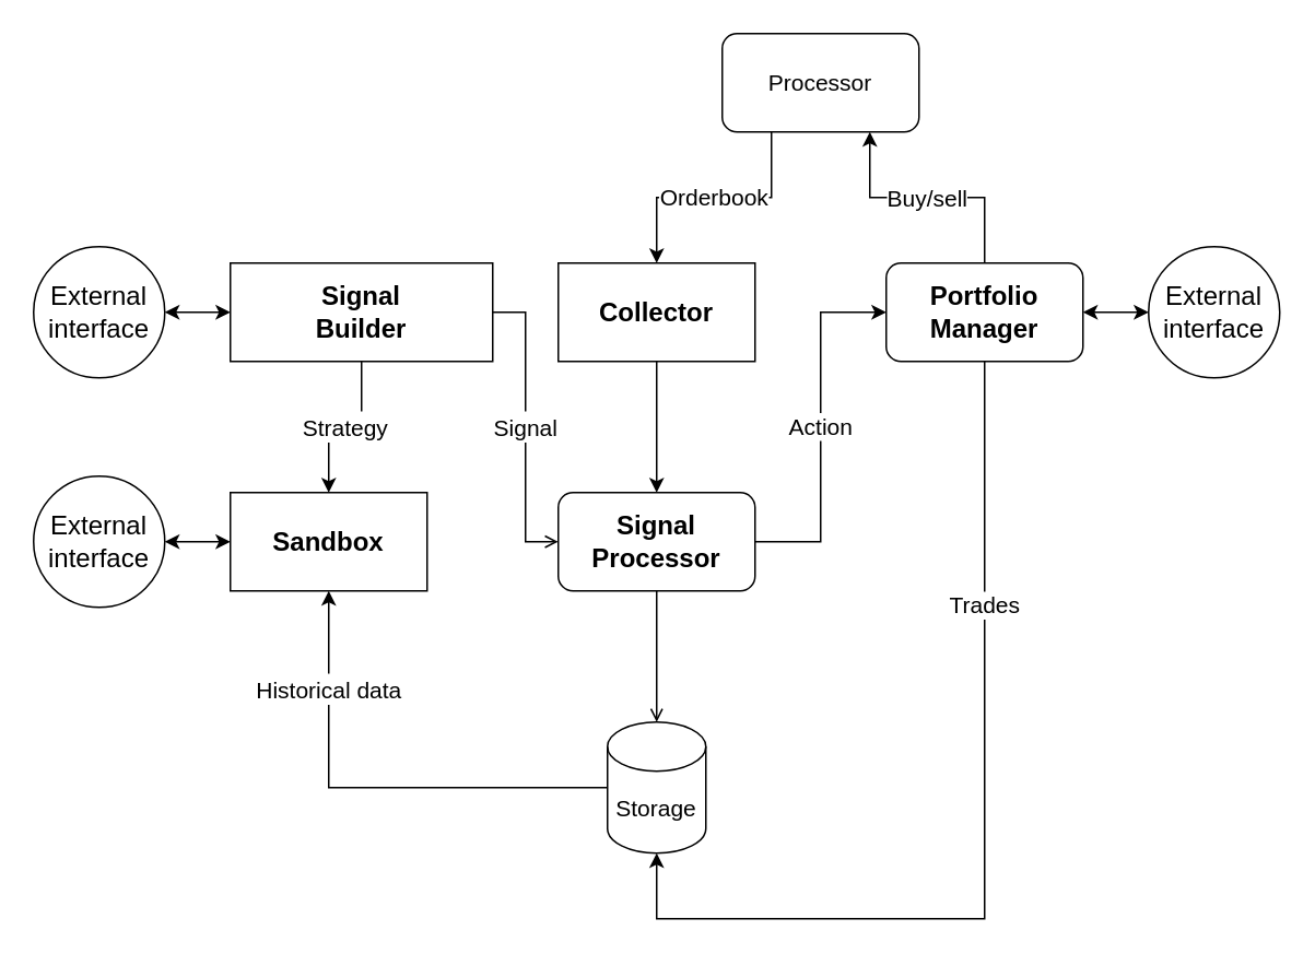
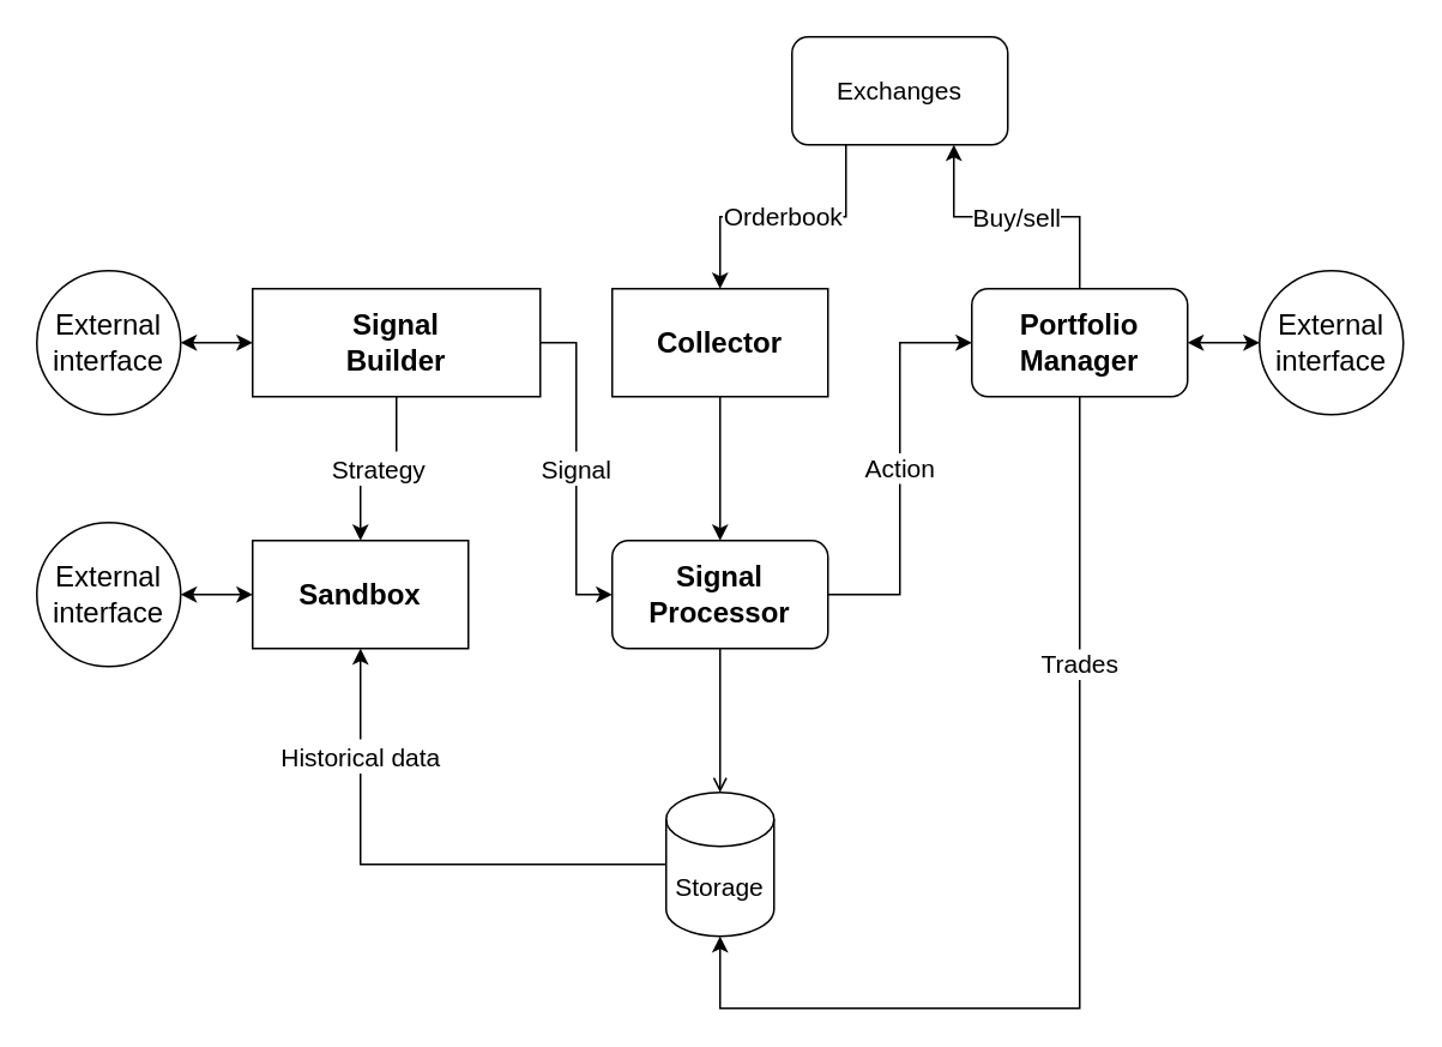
- <mxCell id="3" value="Processor" style="rounded=1;whiteSpace=wrap;html=1;fontSize=14;" vertex="1" parent="1"><mxGeometry x="440" y="20" width="120" height="60" as="geometry" /></mxCell>
+ <mxCell id="3" value="Exchanges" style="rounded=1;whiteSpace=wrap;html=1;fontSize=14;" vertex="1" parent="1"><mxGeometry x="440" y="20" width="120" height="60" as="geometry" /></mxCell>
- <mxCell id="12" value="&lt;font style=&quot;font-size: 14px&quot;&gt;Signal&lt;/font&gt;" style="edgeStyle=orthogonalEdgeStyle;rounded=0;orthogonalLoop=1;jettySize=auto;html=1;exitX=1;exitY=0.5;exitDx=0;exitDy=0;entryX=0;entryY=0.5;entryDx=0;entryDy=0;fontSize=16;endArrow=open;" edge="1" parent="1" source="13" target="10"><mxGeometry relative="1" as="geometry" /></mxCell>
+ <mxCell id="12" value="&lt;font style=&quot;font-size: 14px&quot;&gt;Signal&lt;/font&gt;" style="edgeStyle=orthogonalEdgeStyle;rounded=0;orthogonalLoop=1;jettySize=auto;html=1;exitX=1;exitY=0.5;exitDx=0;exitDy=0;entryX=0;entryY=0.5;entryDx=0;entryDy=0;fontSize=16;" edge="1" parent="1" source="13" target="10"><mxGeometry relative="1" as="geometry" /></mxCell>
